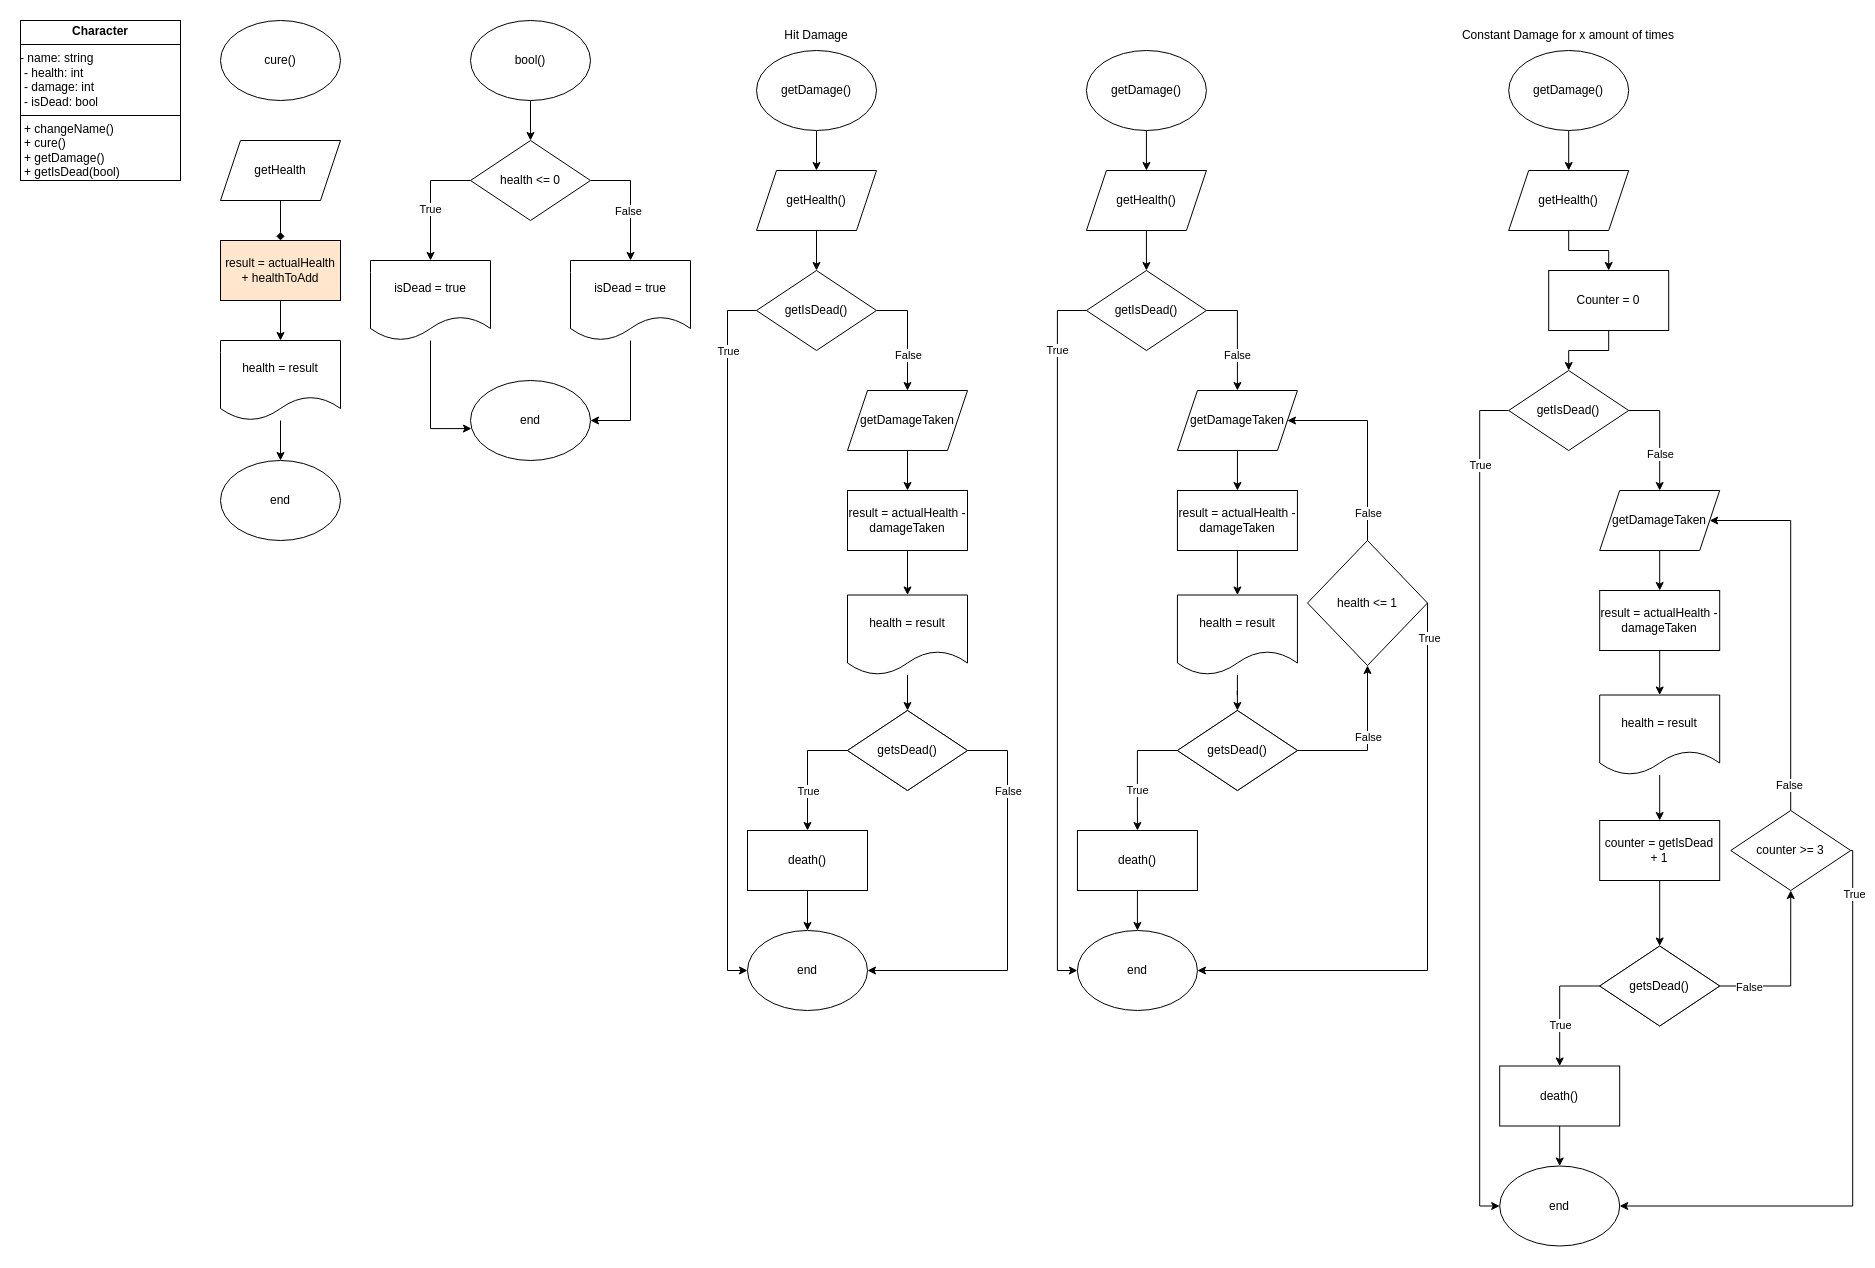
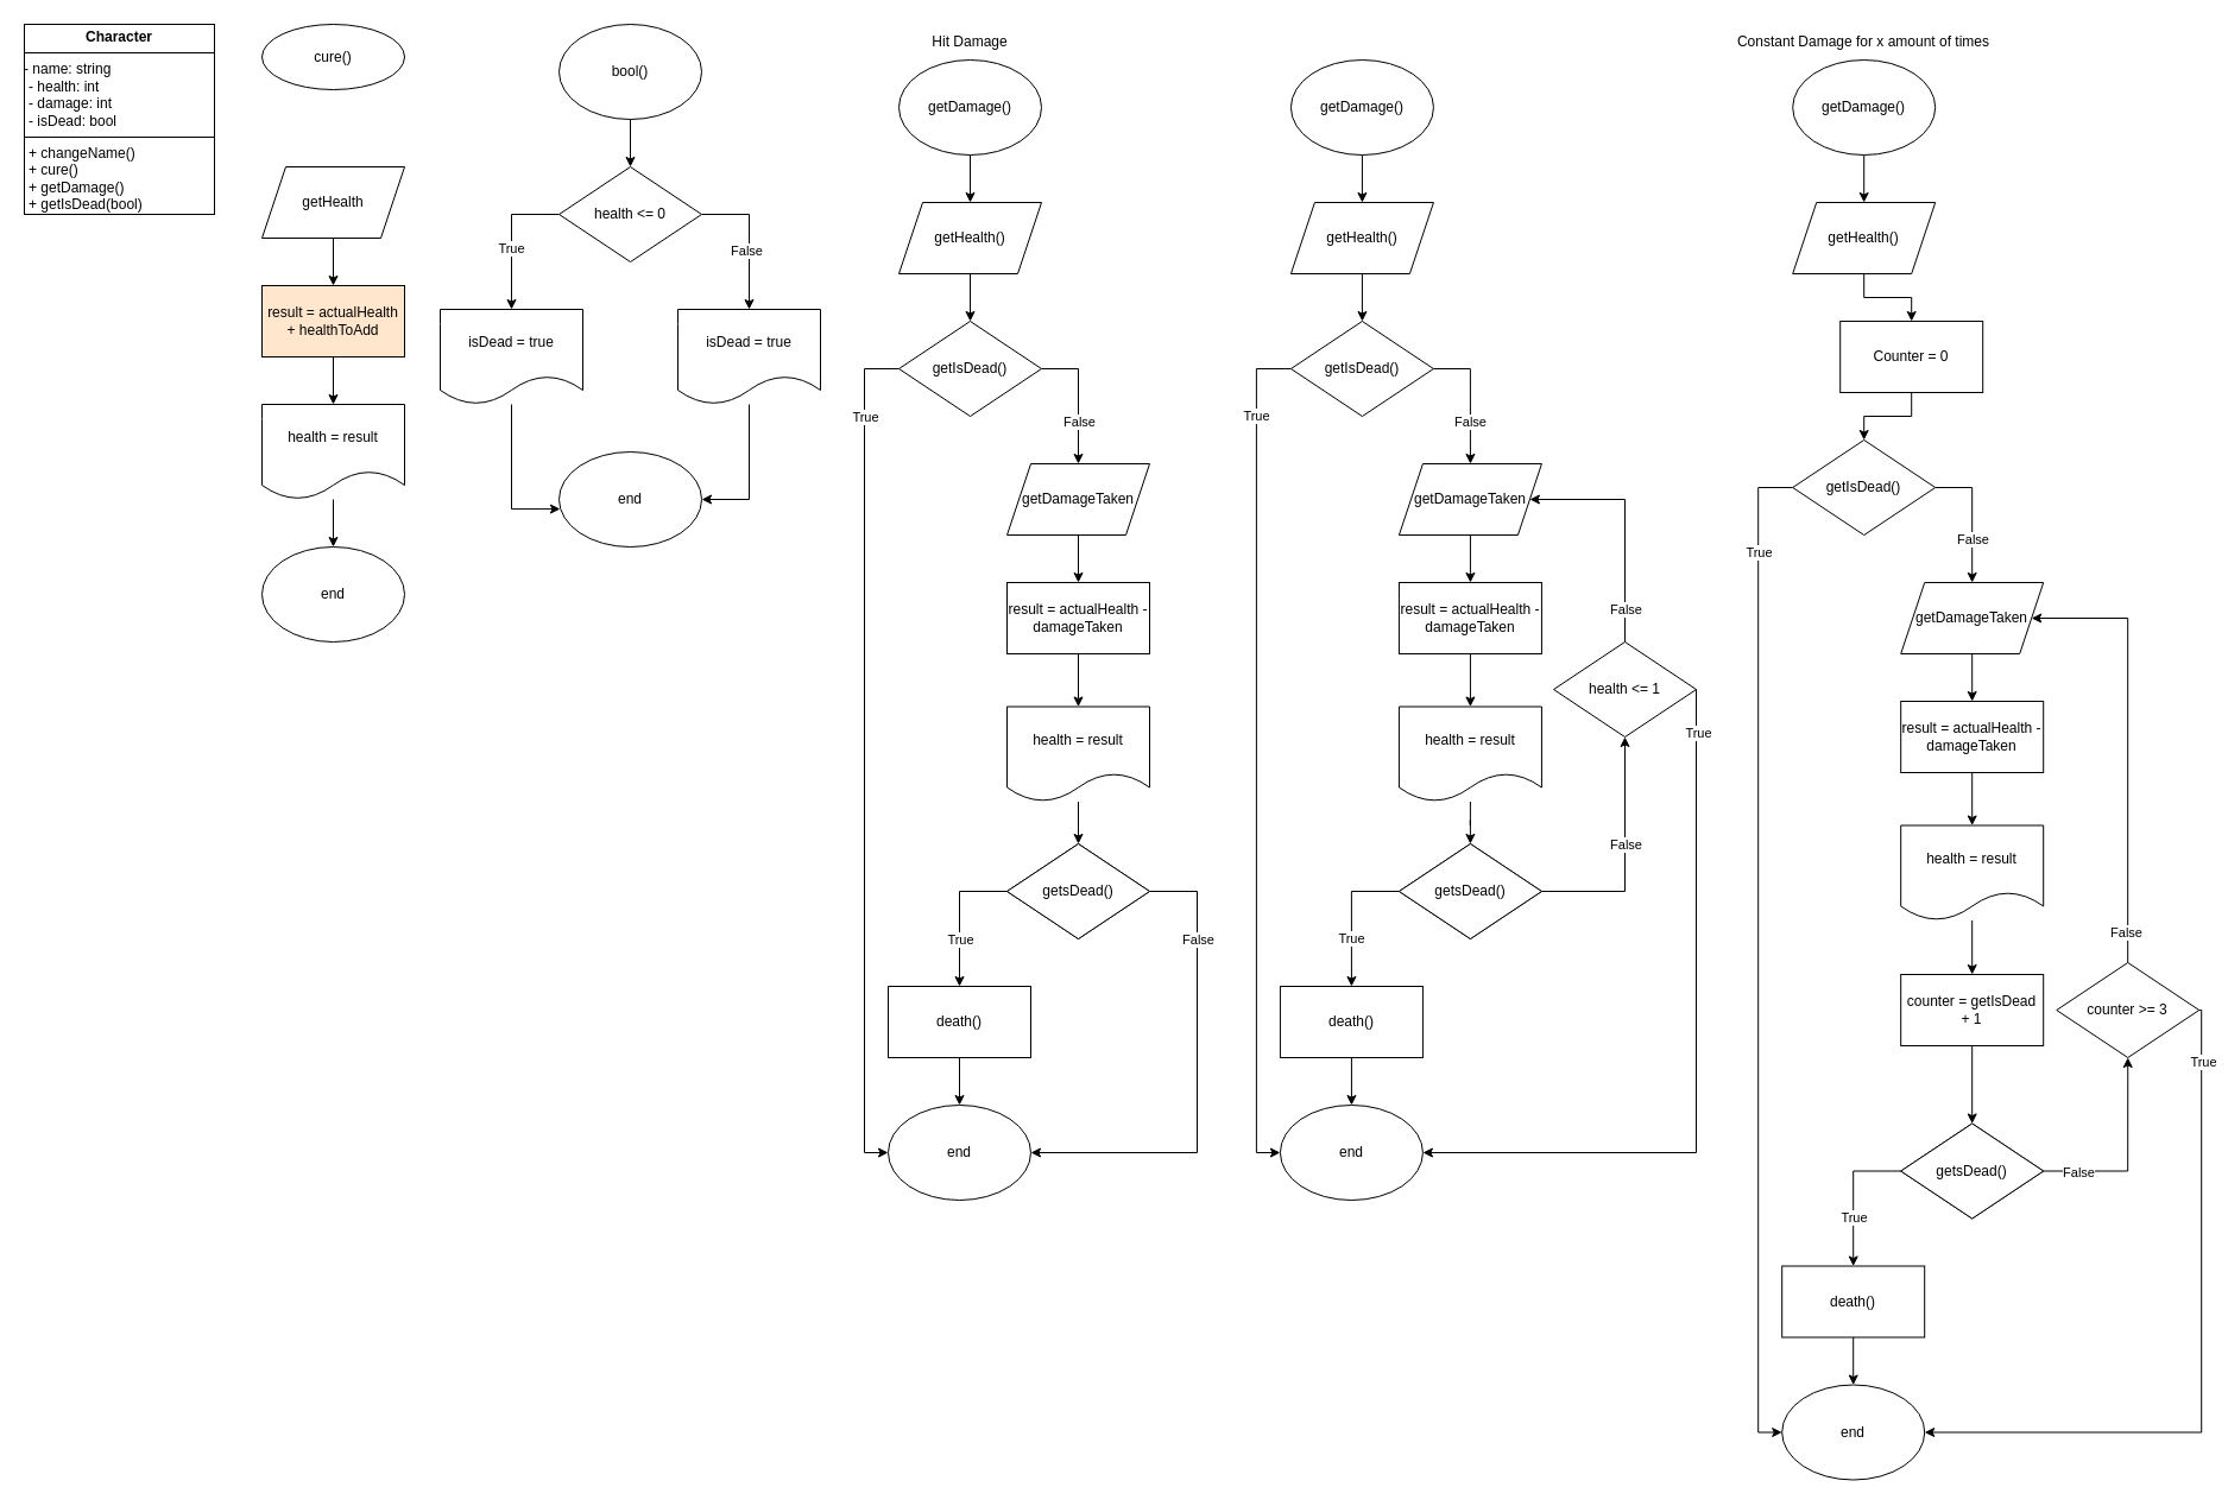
- <mxCell id="2" value="cure()" style="ellipse;whiteSpace=wrap;html=1;" vertex="1" parent="1"><mxGeometry x="220" width="120" height="80" as="geometry" y="20" /></mxCell>
+ <mxCell id="2" value="cure()" style="ellipse;whiteSpace=wrap;html=1;" vertex="1" parent="1"><mxGeometry x="220" y="20" width="120" height="55" as="geometry" /></mxCell>
- <mxCell id="3" value="" style="edgeStyle=orthogonalEdgeStyle;rounded=0;orthogonalLoop=1;jettySize=auto;html=1;endArrow=diamond;" edge="1" parent="1" source="4" target="6"><mxGeometry relative="1" as="geometry" /></mxCell>
+ <mxCell id="3" value="" style="edgeStyle=orthogonalEdgeStyle;rounded=0;orthogonalLoop=1;jettySize=auto;html=1;" edge="1" parent="1" source="4" target="6"><mxGeometry relative="1" as="geometry" /></mxCell>
- <mxCell id="76" value="health &amp;lt;= 1" style="rhombus;whiteSpace=wrap;html=1;" vertex="1" parent="1"><mxGeometry x="1307" y="540" width="120" height="125" as="geometry" /></mxCell>
+ <mxCell id="76" value="health &amp;lt;= 1" style="rhombus;whiteSpace=wrap;html=1;" vertex="1" parent="1"><mxGeometry x="1307" y="540" width="120" height="80" as="geometry" /></mxCell>
